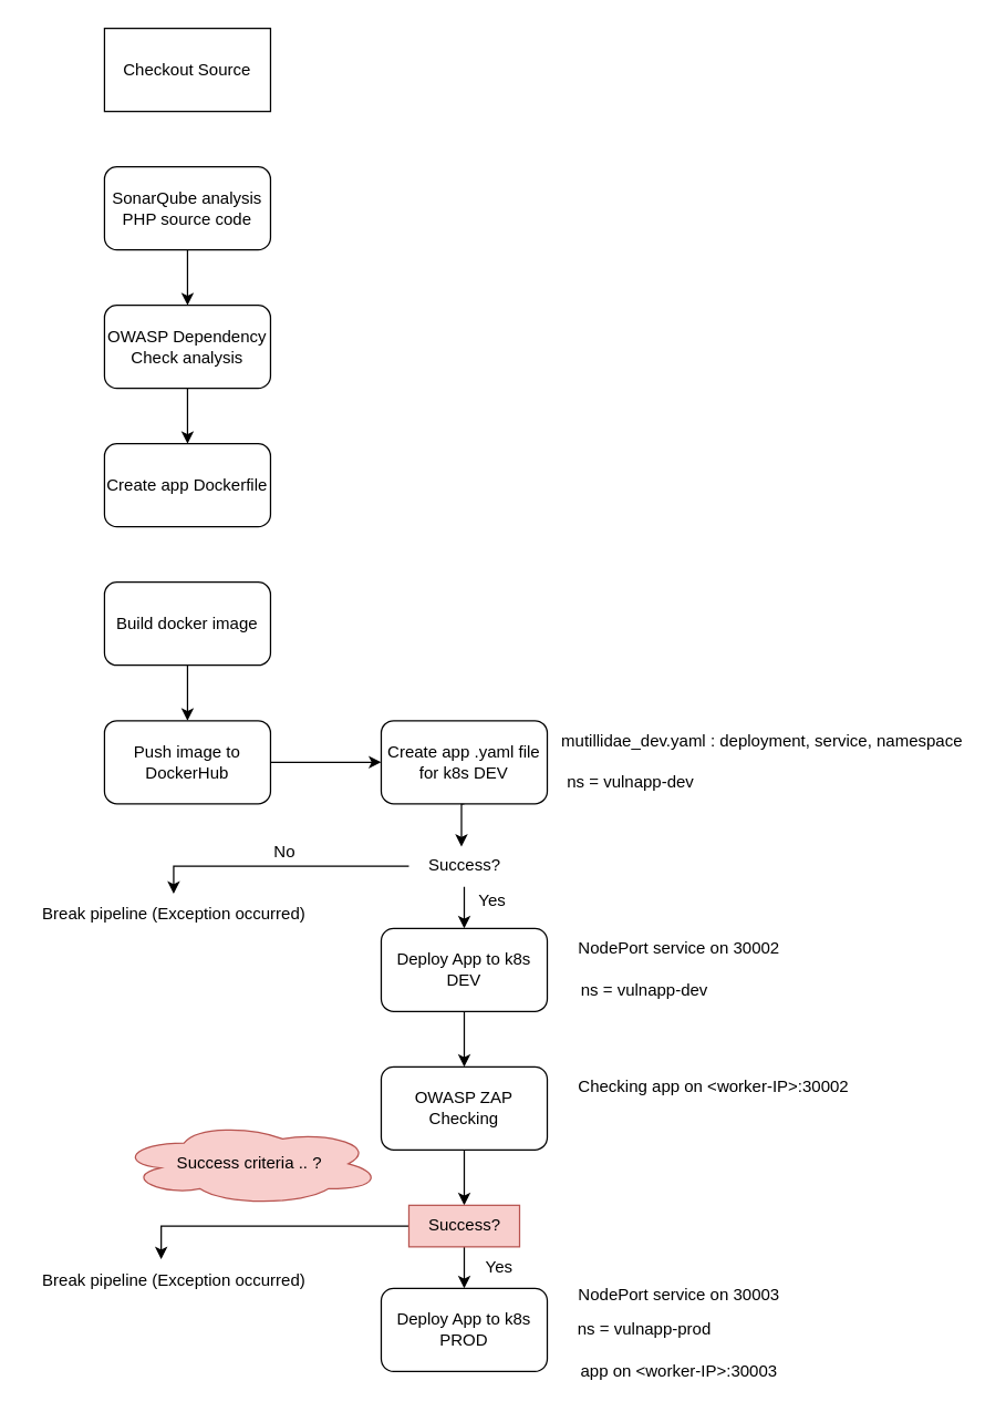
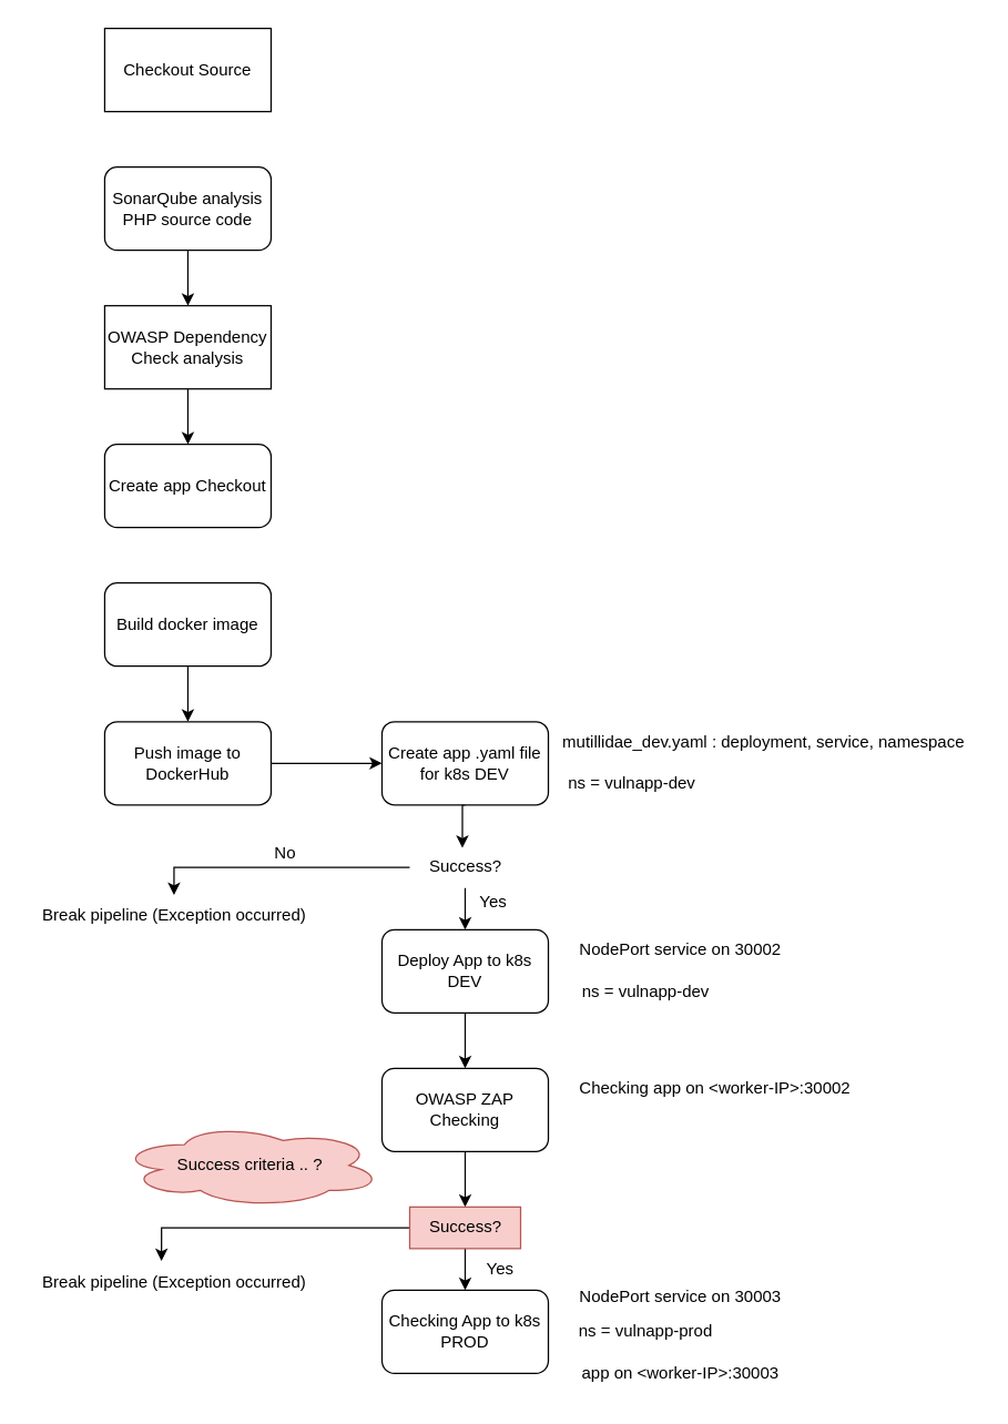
- <mxCell id="6" value="OWASP Dependency Check analysis" style="rounded=1;whiteSpace=wrap;html=1;" vertex="1" parent="1"><mxGeometry x="75" y="220" width="120" height="60" as="geometry" /></mxCell>
+ <mxCell id="6" value="OWASP Dependency Check analysis" style="whiteSpace=wrap;html=1;rounded=0;" vertex="1" parent="1"><mxGeometry x="75" y="220" width="120" height="60" as="geometry" /></mxCell>
- <mxCell id="7" value="Create app Dockerfile" style="rounded=1;whiteSpace=wrap;html=1;" vertex="1" parent="1"><mxGeometry x="75" y="320" width="120" height="60" as="geometry" /></mxCell>
+ <mxCell id="7" value="Create app Checkout" style="rounded=1;whiteSpace=wrap;html=1;" vertex="1" parent="1"><mxGeometry x="75" y="320" width="120" height="60" as="geometry" /></mxCell>
- <mxCell id="32" value="Deploy App to k8s PROD" style="rounded=1;whiteSpace=wrap;html=1;" vertex="1" parent="1"><mxGeometry x="275" y="930" width="120" height="60" as="geometry" /></mxCell>
+ <mxCell id="32" value="Checking App to k8s PROD" style="rounded=1;whiteSpace=wrap;html=1;" vertex="1" parent="1"><mxGeometry x="275" y="930" width="120" height="60" as="geometry" /></mxCell>
